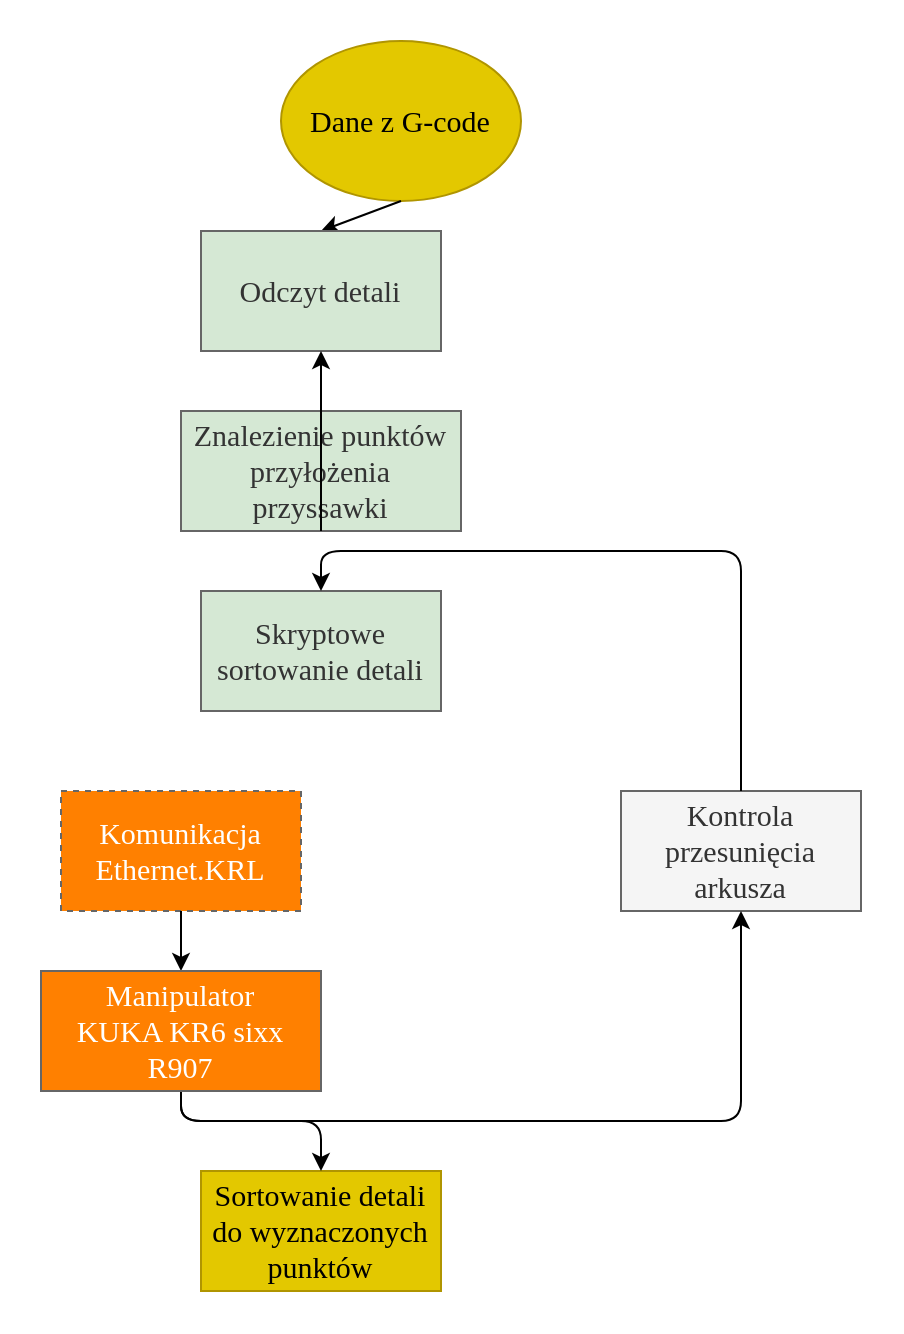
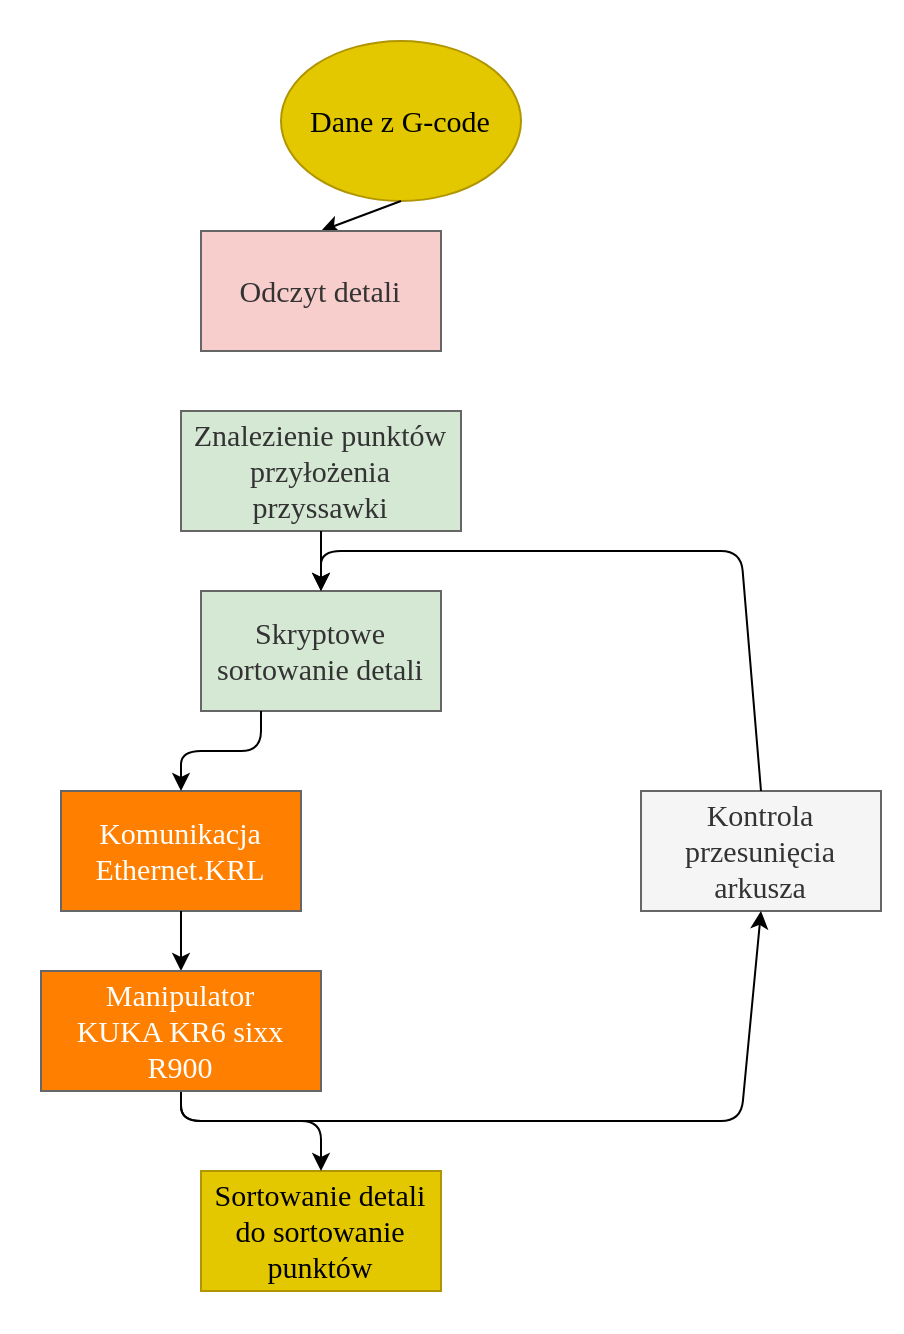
- <mxCell id="4" value="Odczyt detali" style="rounded=0;whiteSpace=wrap;html=1;fillColor=#d5e8d4;fontColor=#333333;strokeColor=#666666;fontFamily=Garamond;fontSize=15;" parent="1" vertex="1"><mxGeometry x="100" y="115" width="120" height="60" as="geometry" /></mxCell>
+ <mxCell id="4" value="Odczyt detali" style="rounded=0;whiteSpace=wrap;html=1;fillColor=#f8cecc;fontColor=#333333;strokeColor=#666666;fontFamily=Garamond;fontSize=15;" parent="1" vertex="1"><mxGeometry x="100" y="115" width="120" height="60" as="geometry" /></mxCell>
- <mxCell id="7" value="" style="edgeStyle=none;html=1;fontFamily=Garamond;fontSize=15;strokeColor=#000000;exitX=0.5;exitY=1;exitDx=0;exitDy=0;" parent="1" source="5" target="4" edge="1"><mxGeometry relative="1" as="geometry"><mxPoint x="180" y="105" as="sourcePoint" /><mxPoint x="180" y="135" as="targetPoint" /></mxGeometry></mxCell>
+ <mxCell id="7" value="" style="edgeStyle=none;html=1;fontFamily=Garamond;fontSize=15;strokeColor=#000000;exitX=0.5;exitY=1;exitDx=0;exitDy=0;entryX=0.5;entryY=0;entryDx=0;entryDy=0;" parent="1" source="5" target="6" edge="1"><mxGeometry relative="1" as="geometry"><mxPoint x="180" y="105" as="sourcePoint" /><mxPoint x="180" y="135" as="targetPoint" /></mxGeometry></mxCell>
+ <mxCell id="9" value="" style="edgeStyle=none;html=1;fontFamily=Garamond;fontSize=15;strokeColor=#000000;exitX=0.25;exitY=1;exitDx=0;exitDy=0;entryX=0.5;entryY=0;entryDx=0;entryDy=0;" parent="1" source="6" target="8" edge="1"><mxGeometry relative="1" as="geometry"><mxPoint x="170" y="275" as="sourcePoint" /><mxPoint x="170" y="305" as="targetPoint" /><Array as="points"><mxPoint x="130" y="375" /><mxPoint x="90" y="375" /></Array></mxGeometry></mxCell>
- <mxCell id="8" value="Komunikacja Ethernet.KRL" style="rounded=0;whiteSpace=wrap;html=1;fillColor=#FF8000;fontColor=#FFFFFF;strokeColor=#666666;fontFamily=Garamond;fontSize=15;labelBackgroundColor=none;labelBorderColor=none;dashed=1;" parent="1" vertex="1"><mxGeometry x="30" y="395" width="120" height="60" as="geometry" /></mxCell>
+ <mxCell id="8" value="Komunikacja Ethernet.KRL" style="rounded=0;whiteSpace=wrap;html=1;fillColor=#FF8000;fontColor=#FFFFFF;strokeColor=#666666;fontFamily=Garamond;fontSize=15;labelBackgroundColor=none;labelBorderColor=none;" parent="1" vertex="1"><mxGeometry x="30" y="395" width="120" height="60" as="geometry" /></mxCell>
- <mxCell id="13" value="Kontrola przesunięcia arkusza" style="rounded=0;whiteSpace=wrap;html=1;fillColor=#f5f5f5;strokeColor=#666666;fontFamily=Garamond;fontSize=15;fontColor=#333333;" parent="1" vertex="1"><mxGeometry x="310" y="395" width="120" height="60" as="geometry" /></mxCell>
+ <mxCell id="13" value="Kontrola przesunięcia arkusza" style="rounded=0;whiteSpace=wrap;html=1;fillColor=#f5f5f5;strokeColor=#666666;fontFamily=Garamond;fontSize=15;fontColor=#333333;" parent="1" vertex="1"><mxGeometry x="320" y="395" width="120" height="60" as="geometry" /></mxCell>
- <mxCell id="16" value="Manipulator&lt;br&gt;KUKA KR6 sixx R907" style="rounded=0;whiteSpace=wrap;html=1;fillColor=#FF8000;fontColor=#FFFFFF;strokeColor=#666666;fontFamily=Garamond;fontSize=15;labelBackgroundColor=none;labelBorderColor=none;" vertex="1" parent="1"><mxGeometry x="20" y="485" width="140" height="60" as="geometry" /></mxCell>
+ <mxCell id="16" value="Manipulator&lt;br&gt;KUKA KR6 sixx R900" style="rounded=0;whiteSpace=wrap;html=1;fillColor=#FF8000;fontColor=#FFFFFF;strokeColor=#666666;fontFamily=Garamond;fontSize=15;labelBackgroundColor=none;labelBorderColor=none;" vertex="1" parent="1"><mxGeometry x="20" y="485" width="140" height="60" as="geometry" /></mxCell>
- <mxCell id="11" value="Sortowanie detali do wyznaczonych punktów" style="rounded=0;whiteSpace=wrap;html=1;fillColor=#e3c800;strokeColor=#B09500;fontFamily=Garamond;fontSize=15;fontColor=#000000;" parent="1" vertex="1"><mxGeometry x="100" y="585" width="120" height="60" as="geometry" /></mxCell>
+ <mxCell id="11" value="Sortowanie detali do sortowanie punktów" style="rounded=0;whiteSpace=wrap;html=1;fillColor=#e3c800;strokeColor=#B09500;fontFamily=Garamond;fontSize=15;fontColor=#000000;" parent="1" vertex="1"><mxGeometry x="100" y="585" width="120" height="60" as="geometry" /></mxCell>
